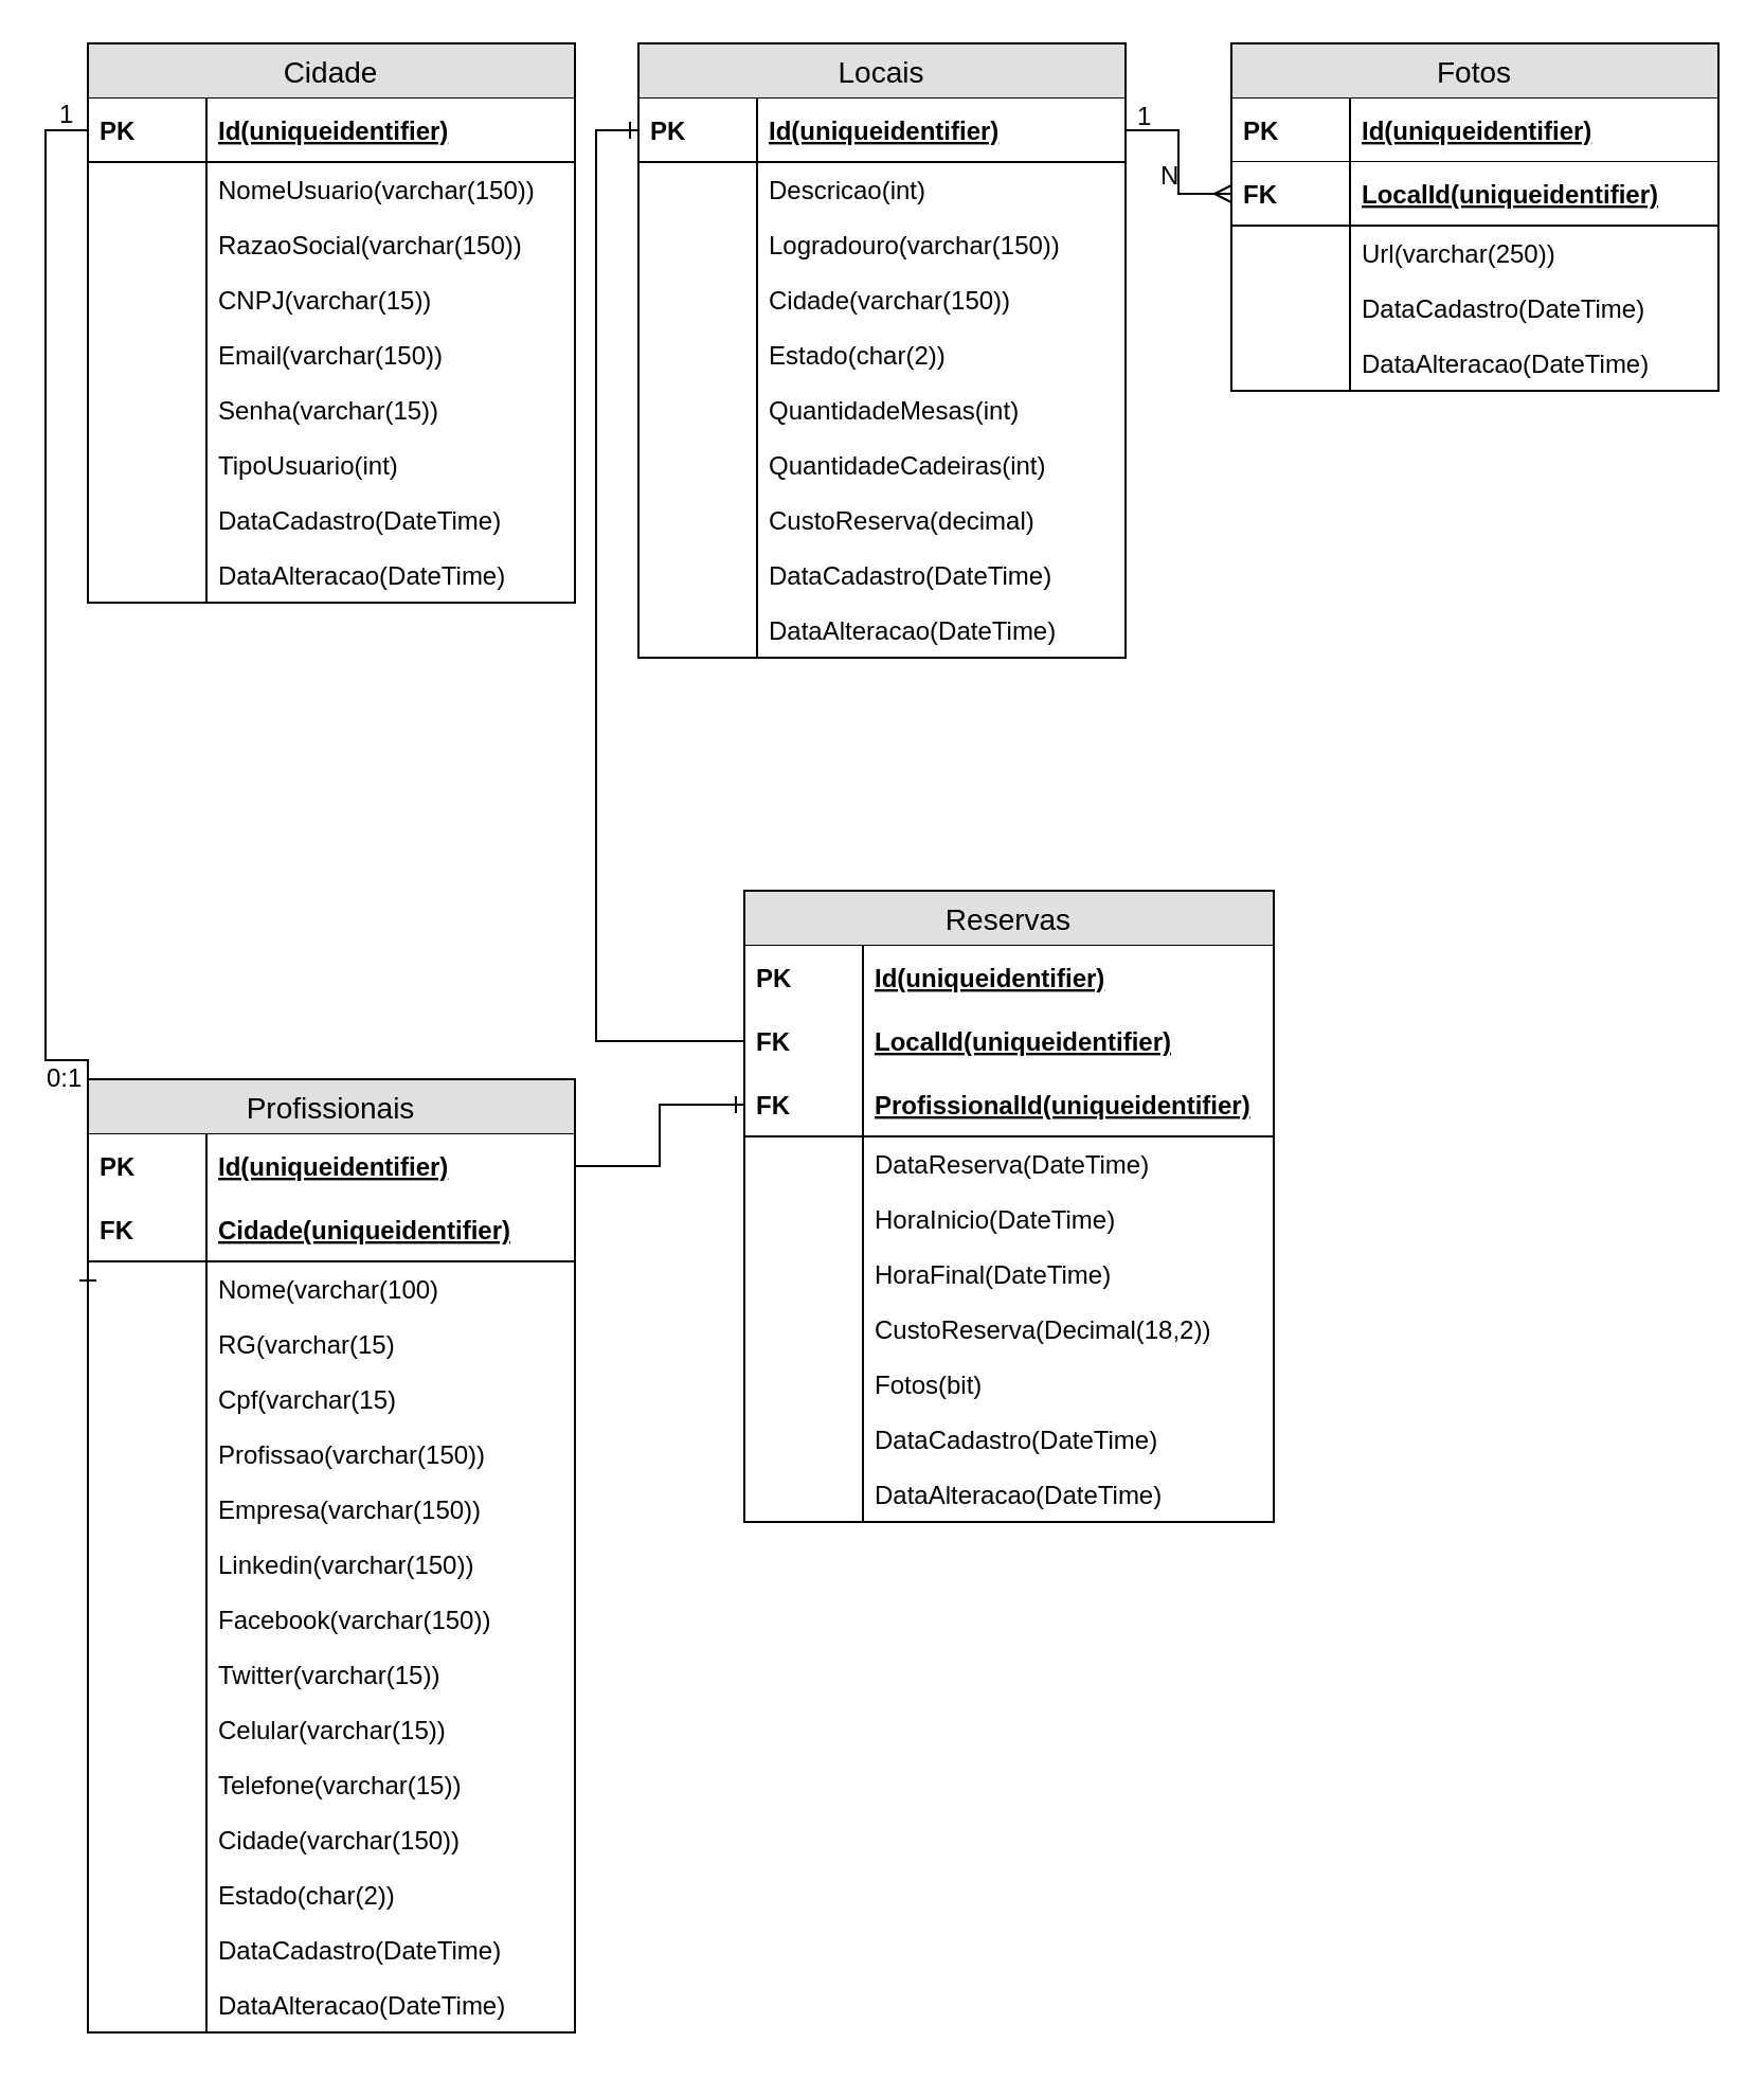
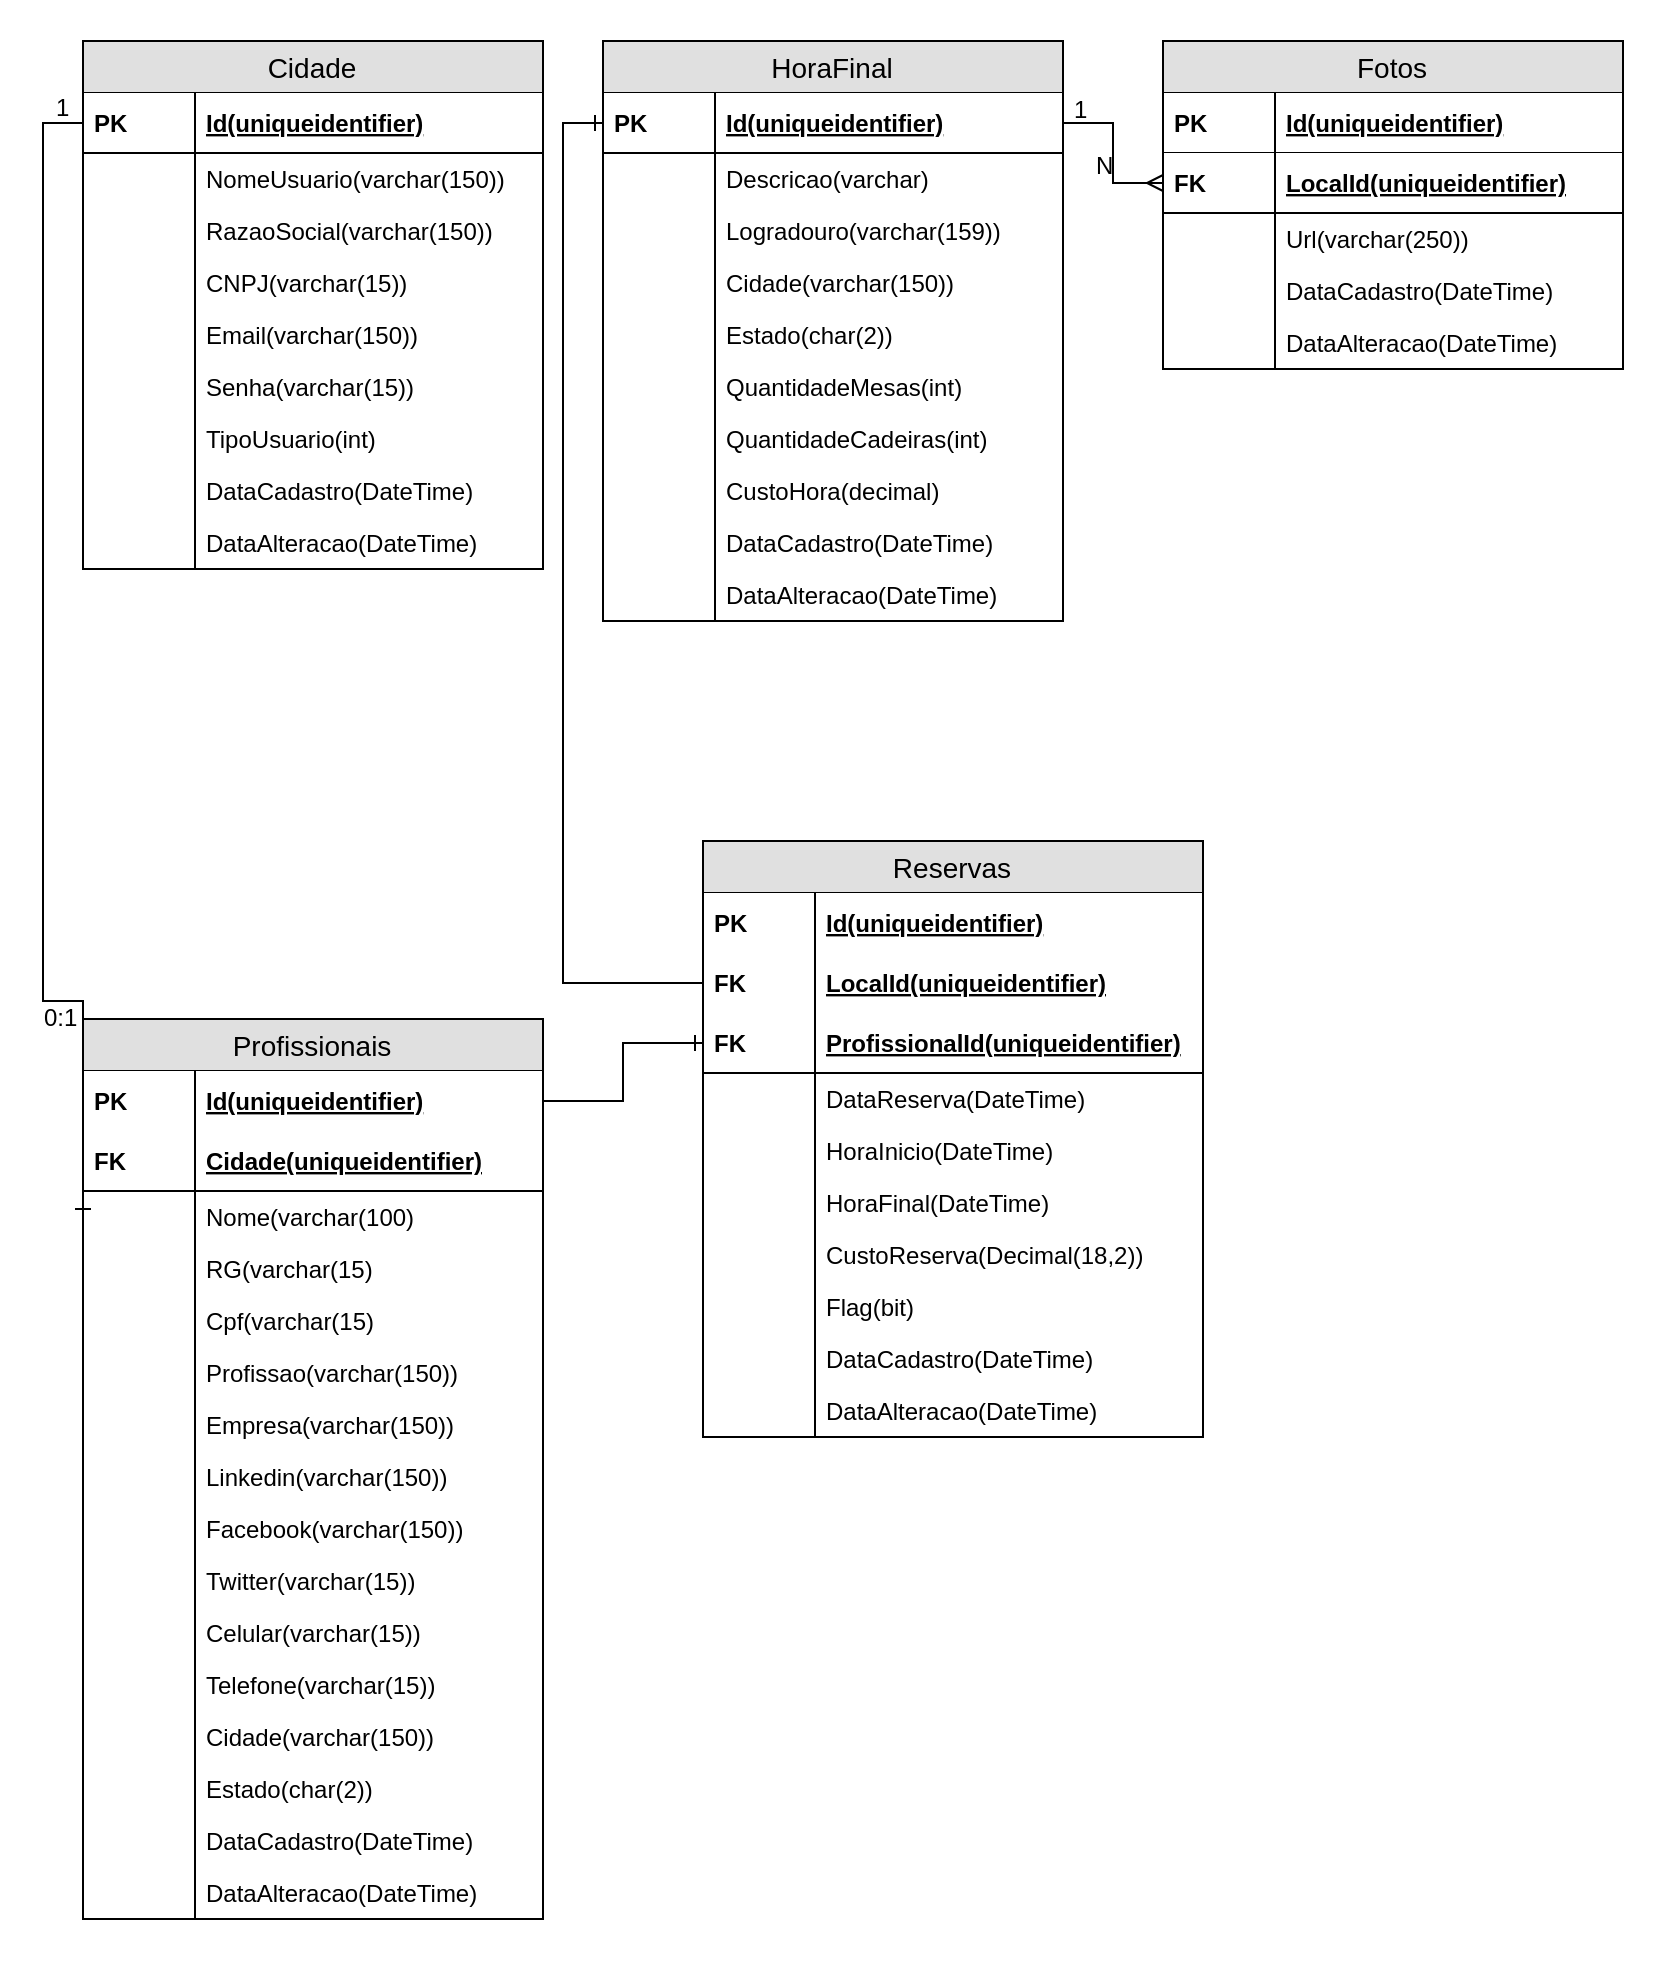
- <mxCell id="21" value="Locais" style="swimlane;fontStyle=0;childLayout=stackLayout;horizontal=1;startSize=26;fillColor=#e0e0e0;horizontalStack=0;resizeParent=1;resizeParentMax=0;resizeLast=0;collapsible=1;marginBottom=0;swimlaneFillColor=#ffffff;align=center;fontSize=14;" vertex="1" parent="1"><mxGeometry x="301" y="20" width="230" height="290" as="geometry" /></mxCell>
+ <mxCell id="21" value="HoraFinal" style="swimlane;fontStyle=0;childLayout=stackLayout;horizontal=1;startSize=26;fillColor=#e0e0e0;horizontalStack=0;resizeParent=1;resizeParentMax=0;resizeLast=0;collapsible=1;marginBottom=0;swimlaneFillColor=#ffffff;align=center;fontSize=14;" vertex="1" parent="1"><mxGeometry x="301" y="20" width="230" height="290" as="geometry" /></mxCell>
- <mxCell id="24" value="Descricao(int)" style="shape=partialRectangle;top=0;left=0;right=0;bottom=0;align=left;verticalAlign=top;fillColor=none;spacingLeft=60;spacingRight=4;overflow=hidden;rotatable=0;points=[[0,0.5],[1,0.5]];portConstraint=eastwest;dropTarget=0;fontSize=12;" vertex="1" parent="21"><mxGeometry y="56" width="230" height="26" as="geometry" /></mxCell>
+ <mxCell id="24" value="Descricao(varchar)" style="shape=partialRectangle;top=0;left=0;right=0;bottom=0;align=left;verticalAlign=top;fillColor=none;spacingLeft=60;spacingRight=4;overflow=hidden;rotatable=0;points=[[0,0.5],[1,0.5]];portConstraint=eastwest;dropTarget=0;fontSize=12;" vertex="1" parent="21"><mxGeometry y="56" width="230" height="26" as="geometry" /></mxCell>
- <mxCell id="26" value="Logradouro(varchar(150))" style="shape=partialRectangle;top=0;left=0;right=0;bottom=0;align=left;verticalAlign=top;fillColor=none;spacingLeft=60;spacingRight=4;overflow=hidden;rotatable=0;points=[[0,0.5],[1,0.5]];portConstraint=eastwest;dropTarget=0;fontSize=12;" vertex="1" parent="21"><mxGeometry y="82" width="230" height="26" as="geometry" /></mxCell>
+ <mxCell id="26" value="Logradouro(varchar(159))" style="shape=partialRectangle;top=0;left=0;right=0;bottom=0;align=left;verticalAlign=top;fillColor=none;spacingLeft=60;spacingRight=4;overflow=hidden;rotatable=0;points=[[0,0.5],[1,0.5]];portConstraint=eastwest;dropTarget=0;fontSize=12;" vertex="1" parent="21"><mxGeometry y="82" width="230" height="26" as="geometry" /></mxCell>
- <mxCell id="36" value="CustoReserva(decimal)" style="shape=partialRectangle;top=0;left=0;right=0;bottom=0;align=left;verticalAlign=top;fillColor=none;spacingLeft=60;spacingRight=4;overflow=hidden;rotatable=0;points=[[0,0.5],[1,0.5]];portConstraint=eastwest;dropTarget=0;fontSize=12;" vertex="1" parent="21"><mxGeometry y="212" width="230" height="26" as="geometry" /></mxCell>
+ <mxCell id="36" value="CustoHora(decimal)" style="shape=partialRectangle;top=0;left=0;right=0;bottom=0;align=left;verticalAlign=top;fillColor=none;spacingLeft=60;spacingRight=4;overflow=hidden;rotatable=0;points=[[0,0.5],[1,0.5]];portConstraint=eastwest;dropTarget=0;fontSize=12;" vertex="1" parent="21"><mxGeometry y="212" width="230" height="26" as="geometry" /></mxCell>
- <mxCell id="107" value="Fotos(bit)" style="shape=partialRectangle;top=0;left=0;right=0;bottom=0;align=left;verticalAlign=top;fillColor=none;spacingLeft=60;spacingRight=4;overflow=hidden;rotatable=0;points=[[0,0.5],[1,0.5]];portConstraint=eastwest;dropTarget=0;fontSize=12;" vertex="1" parent="92"><mxGeometry y="220" width="250" height="26" as="geometry" /></mxCell>
+ <mxCell id="107" value="Flag(bit)" style="shape=partialRectangle;top=0;left=0;right=0;bottom=0;align=left;verticalAlign=top;fillColor=none;spacingLeft=60;spacingRight=4;overflow=hidden;rotatable=0;points=[[0,0.5],[1,0.5]];portConstraint=eastwest;dropTarget=0;fontSize=12;" vertex="1" parent="92"><mxGeometry y="220" width="250" height="26" as="geometry" /></mxCell>
